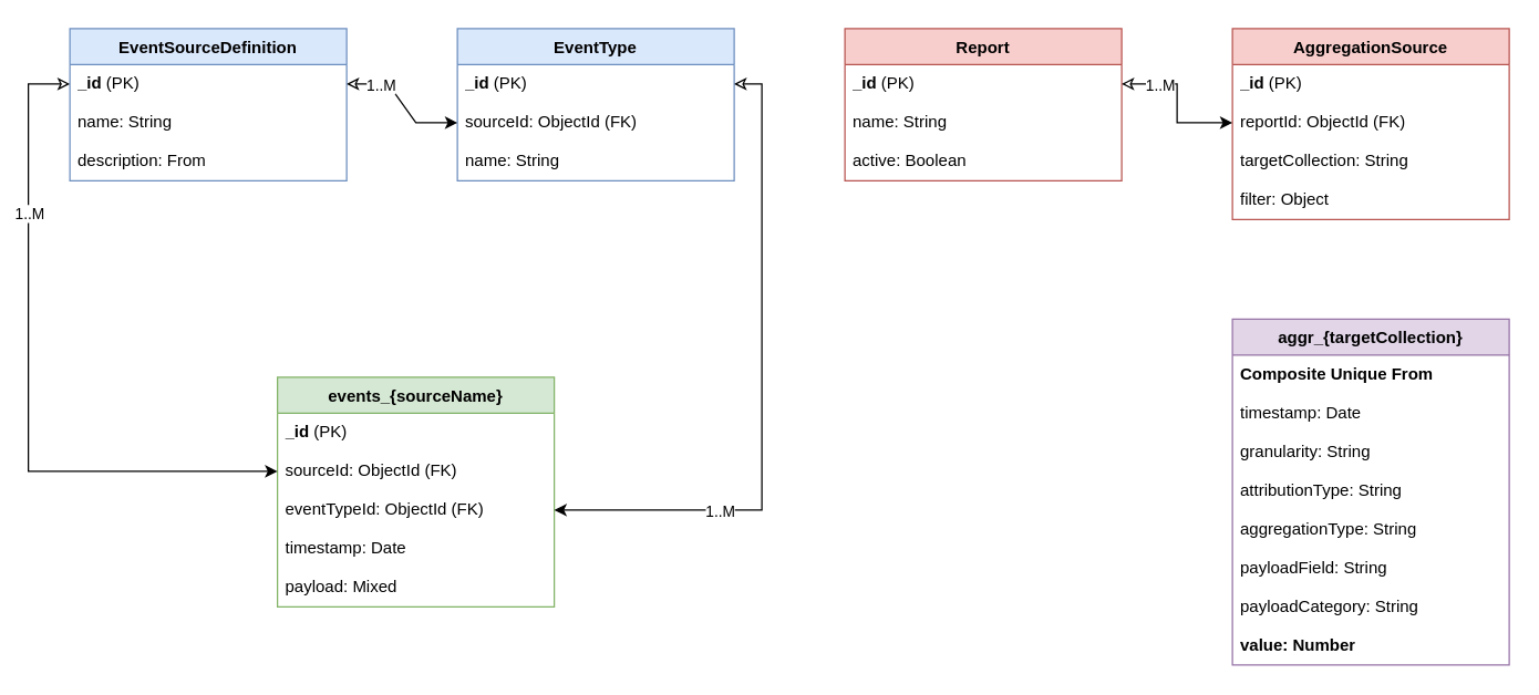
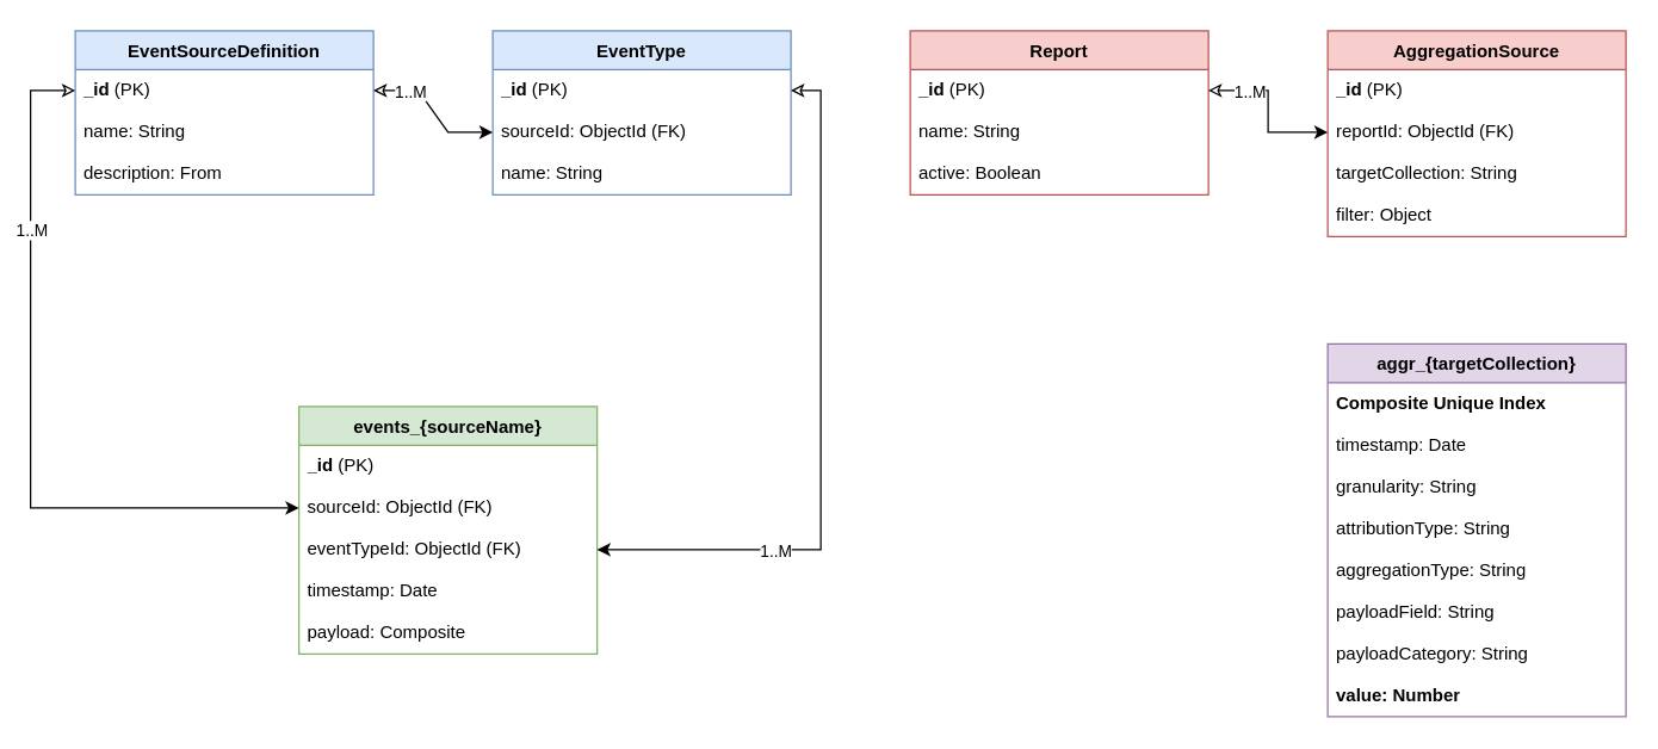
- <mxCell id="34" value="&lt;b&gt;Composite Unique From&lt;/b&gt;" style="text;strokeColor=none;fillColor=none;align=left;verticalAlign=top;spacingLeft=4;spacingRight=4;overflow=hidden;rotatable=0;points=[[0,0.5],[1,0.5]];portConstraint=eastwest;whiteSpace=wrap;html=1;" parent="33" vertex="1"><mxGeometry y="26" width="200" height="28" as="geometry" /></mxCell>
+ <mxCell id="34" value="&lt;b&gt;Composite Unique Index&lt;/b&gt;" style="text;strokeColor=none;fillColor=none;align=left;verticalAlign=top;spacingLeft=4;spacingRight=4;overflow=hidden;rotatable=0;points=[[0,0.5],[1,0.5]];portConstraint=eastwest;whiteSpace=wrap;html=1;" parent="33" vertex="1"><mxGeometry y="26" width="200" height="28" as="geometry" /></mxCell>
- <mxCell id="15" value="payload: Mixed" style="text;strokeColor=none;fillColor=none;align=left;verticalAlign=top;spacingLeft=4;spacingRight=4;overflow=hidden;rotatable=0;points=[[0,0.5],[1,0.5]];portConstraint=eastwest;whiteSpace=wrap;html=1;" parent="10" vertex="1"><mxGeometry y="138" width="200" height="28" as="geometry" /></mxCell>
+ <mxCell id="15" value="payload: Composite" style="text;strokeColor=none;fillColor=none;align=left;verticalAlign=top;spacingLeft=4;spacingRight=4;overflow=hidden;rotatable=0;points=[[0,0.5],[1,0.5]];portConstraint=eastwest;whiteSpace=wrap;html=1;" parent="10" vertex="1"><mxGeometry y="138" width="200" height="28" as="geometry" /></mxCell>
